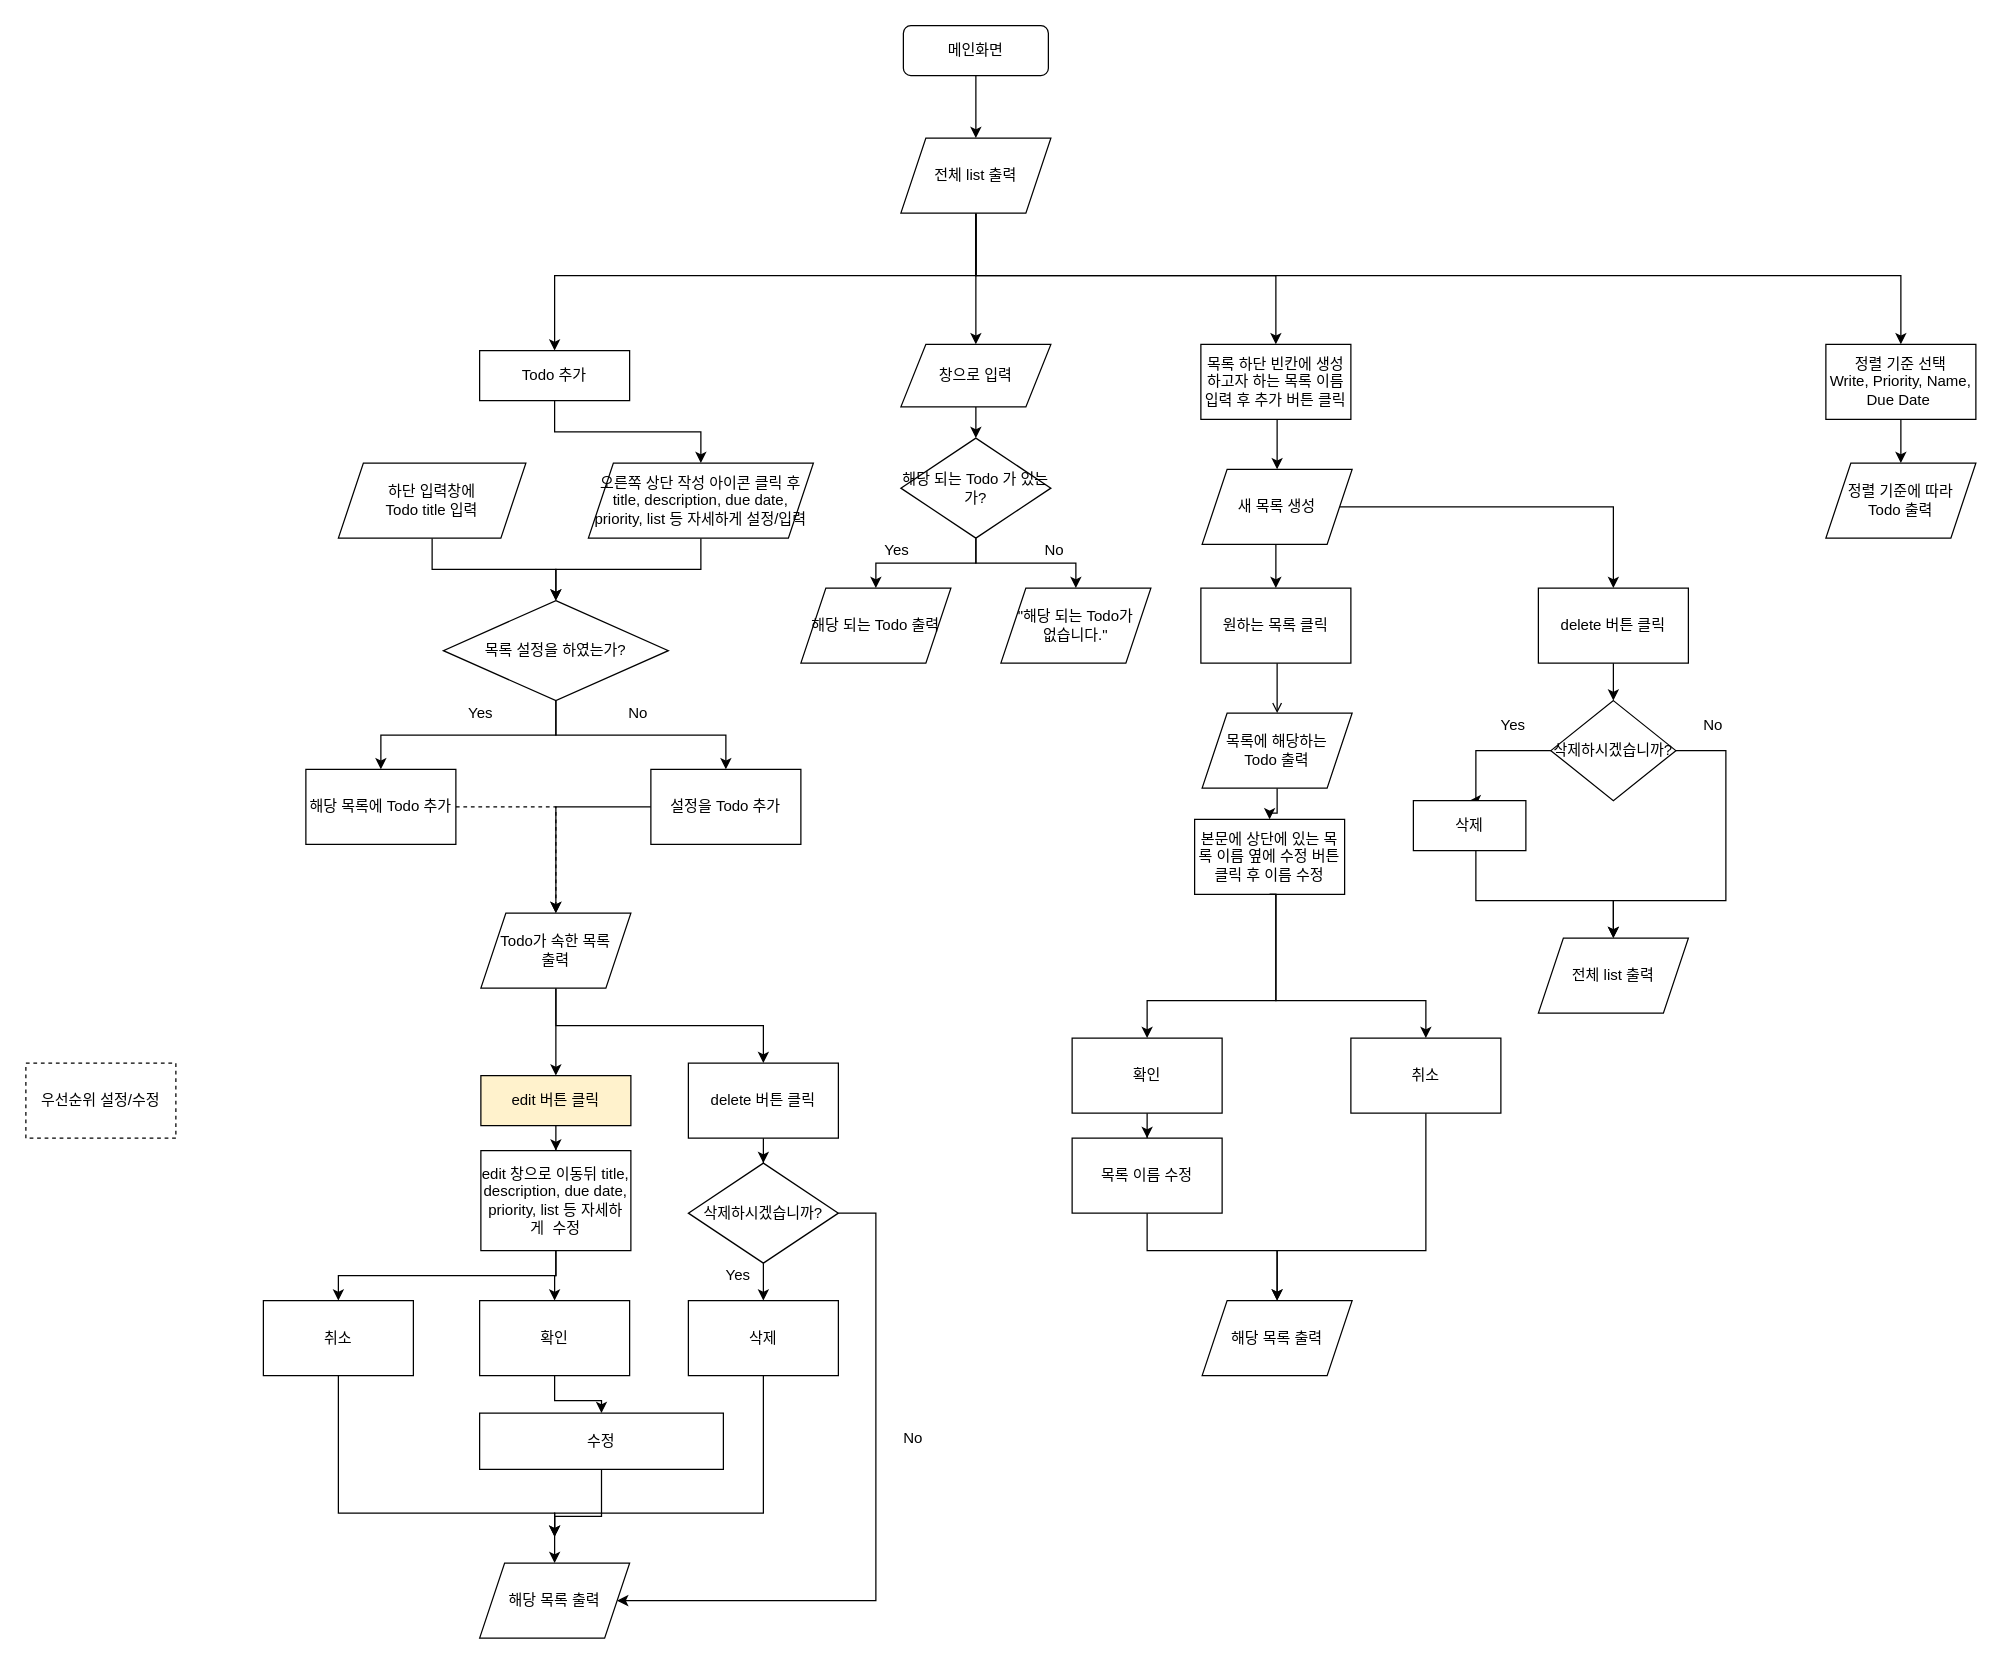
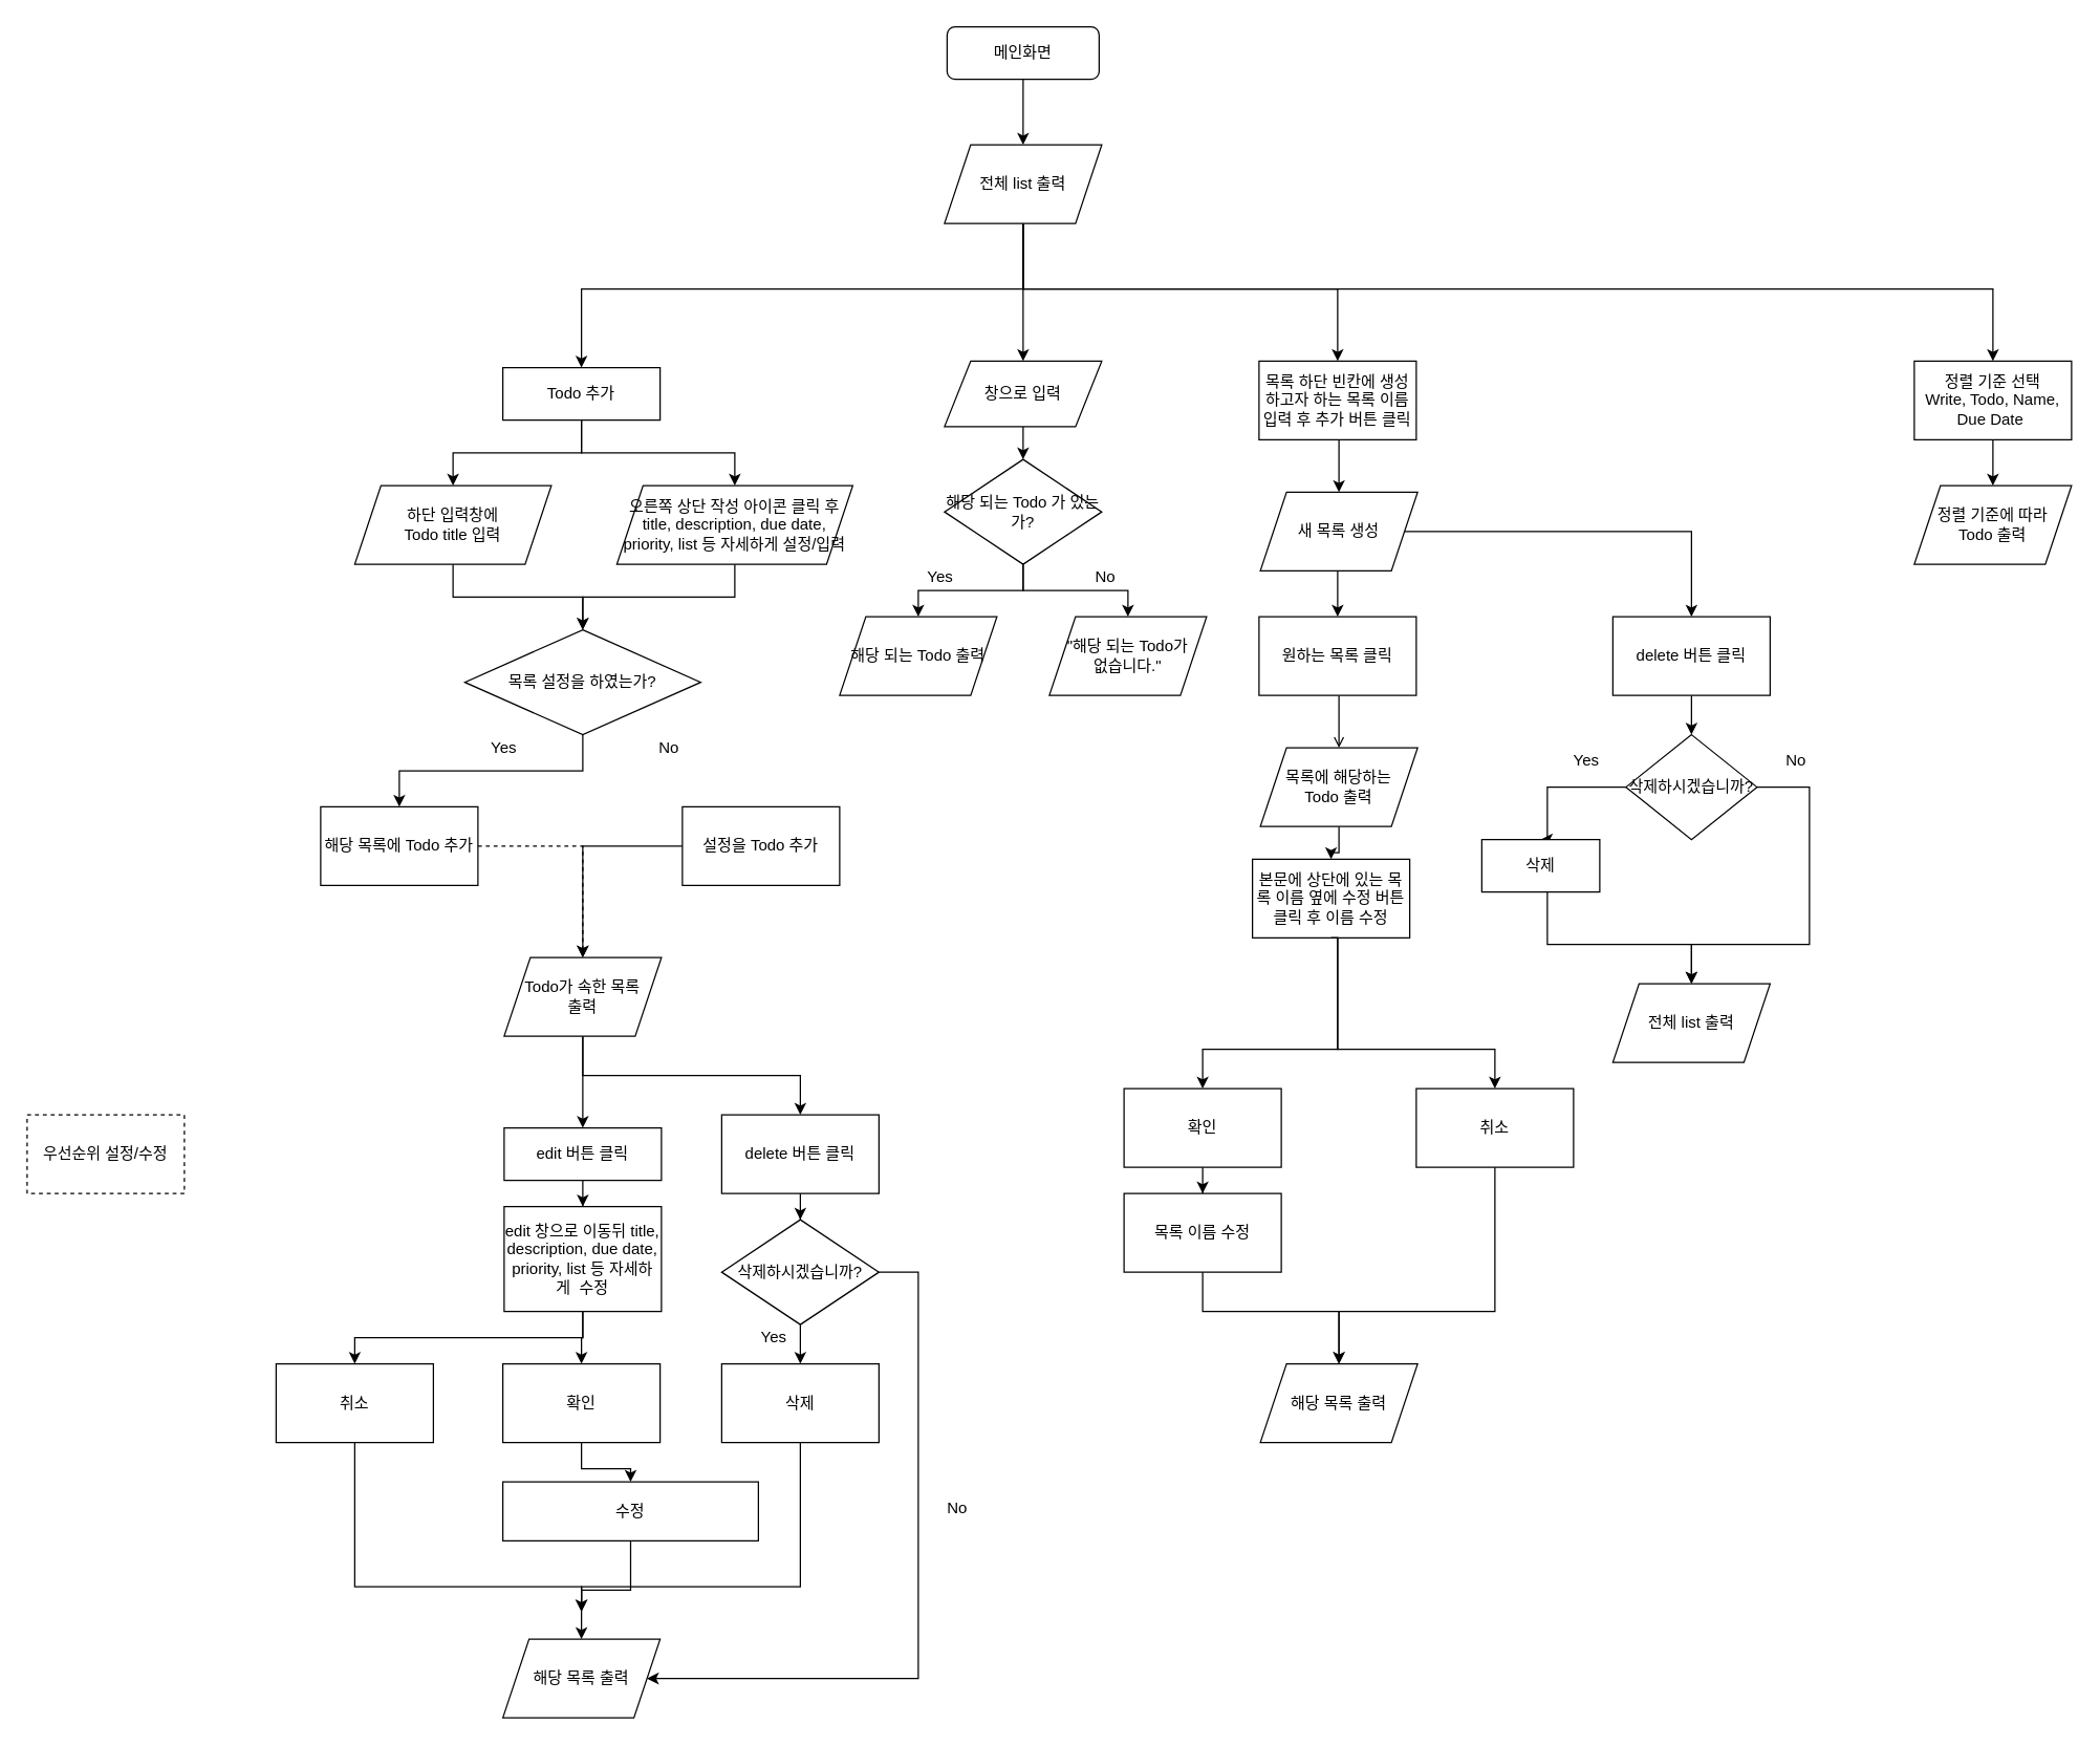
- <mxCell id="90" value="정렬 기준 선택&lt;br&gt;Write, Priority, Name, Due Date&amp;nbsp;" style="rounded=0;whiteSpace=wrap;html=1;" vertex="1" parent="1"><mxGeometry x="1460" y="275" width="120" height="60" as="geometry" /></mxCell>
+ <mxCell id="90" value="정렬 기준 선택&lt;br&gt;Write, Todo, Name, Due Date&amp;nbsp;" style="rounded=0;whiteSpace=wrap;html=1;" vertex="1" parent="1"><mxGeometry x="1460" y="275" width="120" height="60" as="geometry" /></mxCell>
+ <mxCell id="5" style="edgeStyle=orthogonalEdgeStyle;rounded=0;orthogonalLoop=1;jettySize=auto;html=1;" parent="1" source="7" target="9" edge="1"><mxGeometry relative="1" as="geometry" /></mxCell>
- <mxCell id="13" style="edgeStyle=orthogonalEdgeStyle;rounded=0;orthogonalLoop=1;jettySize=auto;html=1;entryX=0.5;entryY=0;entryDx=0;entryDy=0;" parent="1" source="14" target="29" edge="1"><mxGeometry relative="1" as="geometry"><mxPoint x="580" y="610" as="targetPoint" /></mxGeometry></mxCell>
- <mxCell id="24" value="edit 버튼 클릭" style="rounded=0;whiteSpace=wrap;html=1;fillColor=#fff2cc;" parent="1" vertex="1"><mxGeometry x="384" y="860" width="120" height="40" as="geometry" /></mxCell>
+ <mxCell id="24" value="edit 버튼 클릭" style="rounded=0;whiteSpace=wrap;html=1;" parent="1" vertex="1"><mxGeometry x="384" y="860" width="120" height="40" as="geometry" /></mxCell>
